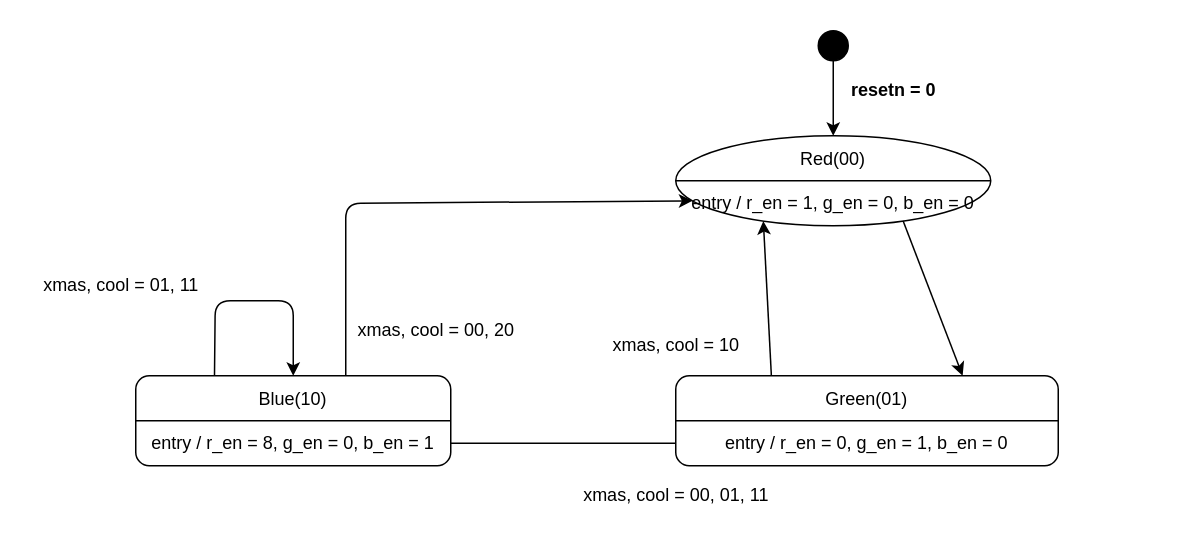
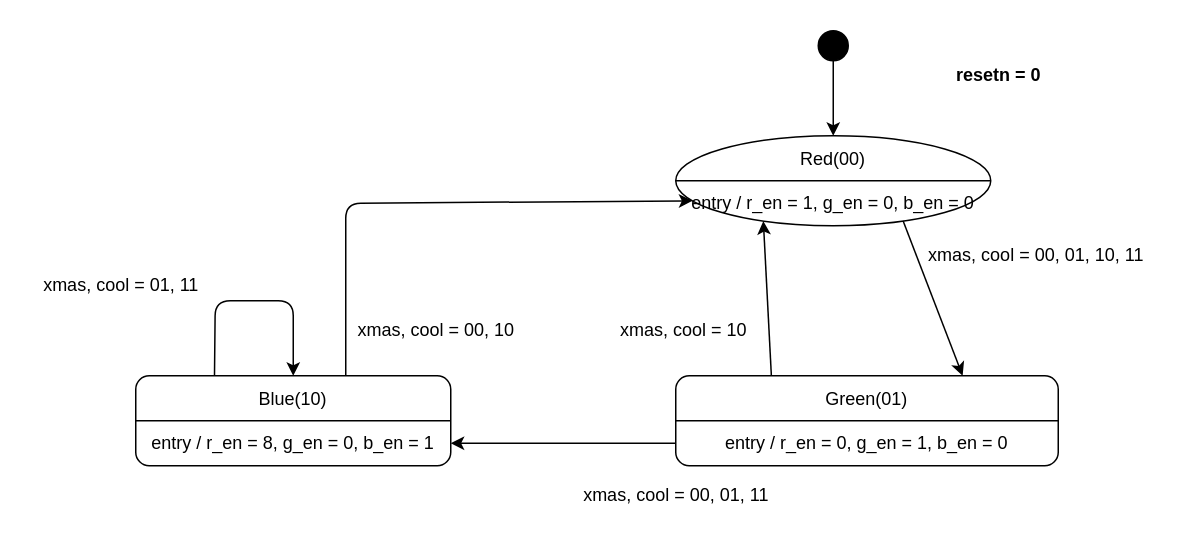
- <mxCell id="10" value="&lt;font style=&quot;font-size: 12px&quot;&gt;&lt;b&gt;resetn = 0&lt;/b&gt;&lt;/font&gt;" style="text;html=1;align=center;verticalAlign=middle;resizable=0;points=[];autosize=1;strokeColor=none;fillColor=none;" vertex="1" parent="1"><mxGeometry x="560" y="50" width="70" height="20" as="geometry" /></mxCell>
+ <mxCell id="10" value="&lt;font style=&quot;font-size: 12px&quot;&gt;&lt;b&gt;resetn = 0&lt;/b&gt;&lt;/font&gt;" style="text;html=1;align=center;verticalAlign=middle;resizable=0;points=[];autosize=1;strokeColor=none;fillColor=none;" vertex="1" parent="1"><mxGeometry x="630" y="40" width="70" height="20" as="geometry" /></mxCell>
+ <mxCell id="16" value="xmas, cool = 00, 01, 10, 11" style="text;html=1;align=center;verticalAlign=middle;resizable=0;points=[];autosize=1;strokeColor=none;fillColor=none;fontSize=12;" vertex="1" parent="1"><mxGeometry x="610" y="160" width="160" height="20" as="geometry" /></mxCell>
- <mxCell id="19" value="xmas, cool = 00, 20" style="text;html=1;align=center;verticalAlign=middle;resizable=0;points=[];autosize=1;strokeColor=none;fillColor=none;fontSize=12;" vertex="1" parent="1"><mxGeometry x="230" y="210" width="120" height="20" as="geometry" /></mxCell>
+ <mxCell id="19" value="xmas, cool = 00, 10" style="text;html=1;align=center;verticalAlign=middle;resizable=0;points=[];autosize=1;strokeColor=none;fillColor=none;fontSize=12;" vertex="1" parent="1"><mxGeometry x="230" y="210" width="120" height="20" as="geometry" /></mxCell>
- <mxCell id="17" value="xmas, cool = 10" style="text;html=1;align=center;verticalAlign=middle;resizable=0;points=[];autosize=1;strokeColor=none;fillColor=none;fontSize=12;" vertex="1" parent="1"><mxGeometry x="400" y="220" width="100" height="20" as="geometry" /></mxCell>
+ <mxCell id="17" value="xmas, cool = 10" style="text;html=1;align=center;verticalAlign=middle;resizable=0;points=[];autosize=1;strokeColor=none;fillColor=none;fontSize=12;" vertex="1" parent="1"><mxGeometry x="405" y="210" width="100" height="20" as="geometry" /></mxCell>
- <mxCell id="13" value="" style="endArrow=none;html=1;rounded=0;fontSize=12;exitX=0;exitY=0.75;exitDx=0;exitDy=0;entryX=1;entryY=0.75;entryDx=0;entryDy=0;" edge="1" parent="1" source="4" target="3"><mxGeometry width="50" height="50" relative="1" as="geometry"><mxPoint x="380" y="140" as="sourcePoint" /><mxPoint x="310" y="280" as="targetPoint" /></mxGeometry></mxCell>
+ <mxCell id="13" value="" style="endArrow=classic;html=1;rounded=0;fontSize=12;exitX=0;exitY=0.75;exitDx=0;exitDy=0;entryX=1;entryY=0.75;entryDx=0;entryDy=0;" edge="1" parent="1" source="4" target="3"><mxGeometry width="50" height="50" relative="1" as="geometry"><mxPoint x="380" y="140" as="sourcePoint" /><mxPoint x="310" y="280" as="targetPoint" /></mxGeometry></mxCell>
